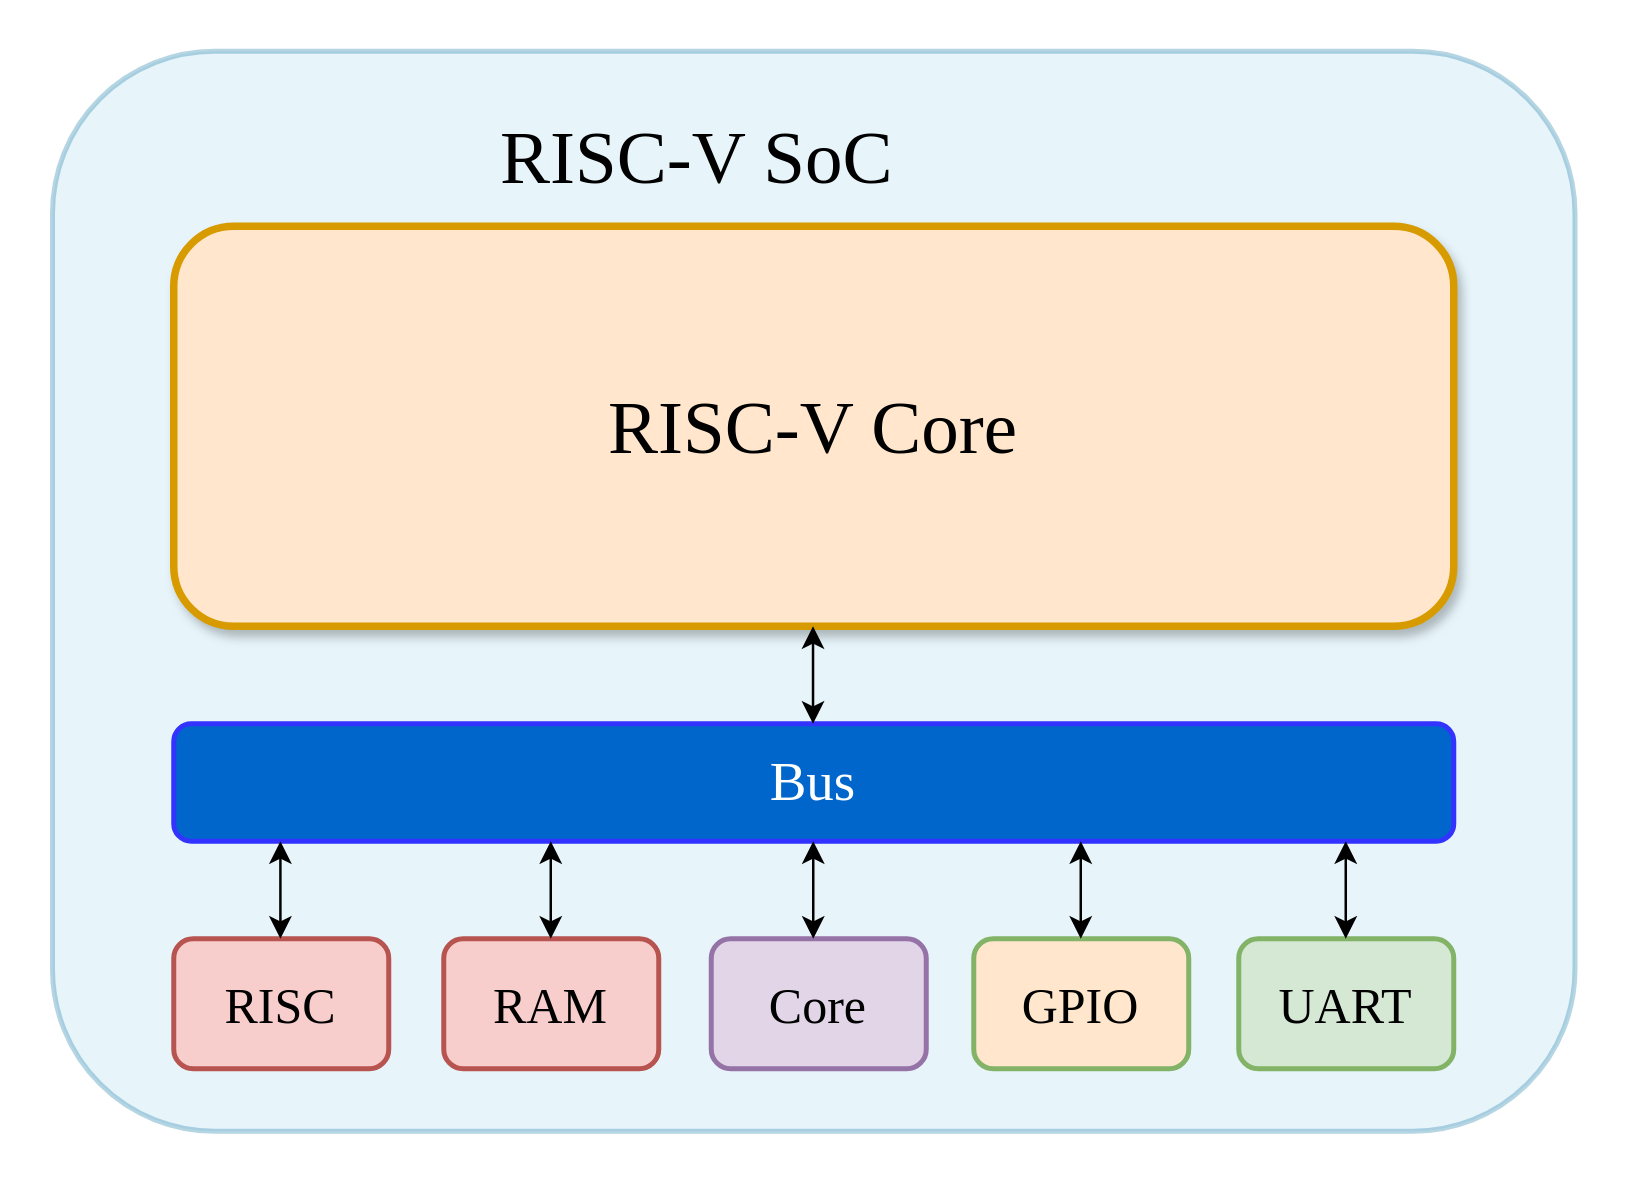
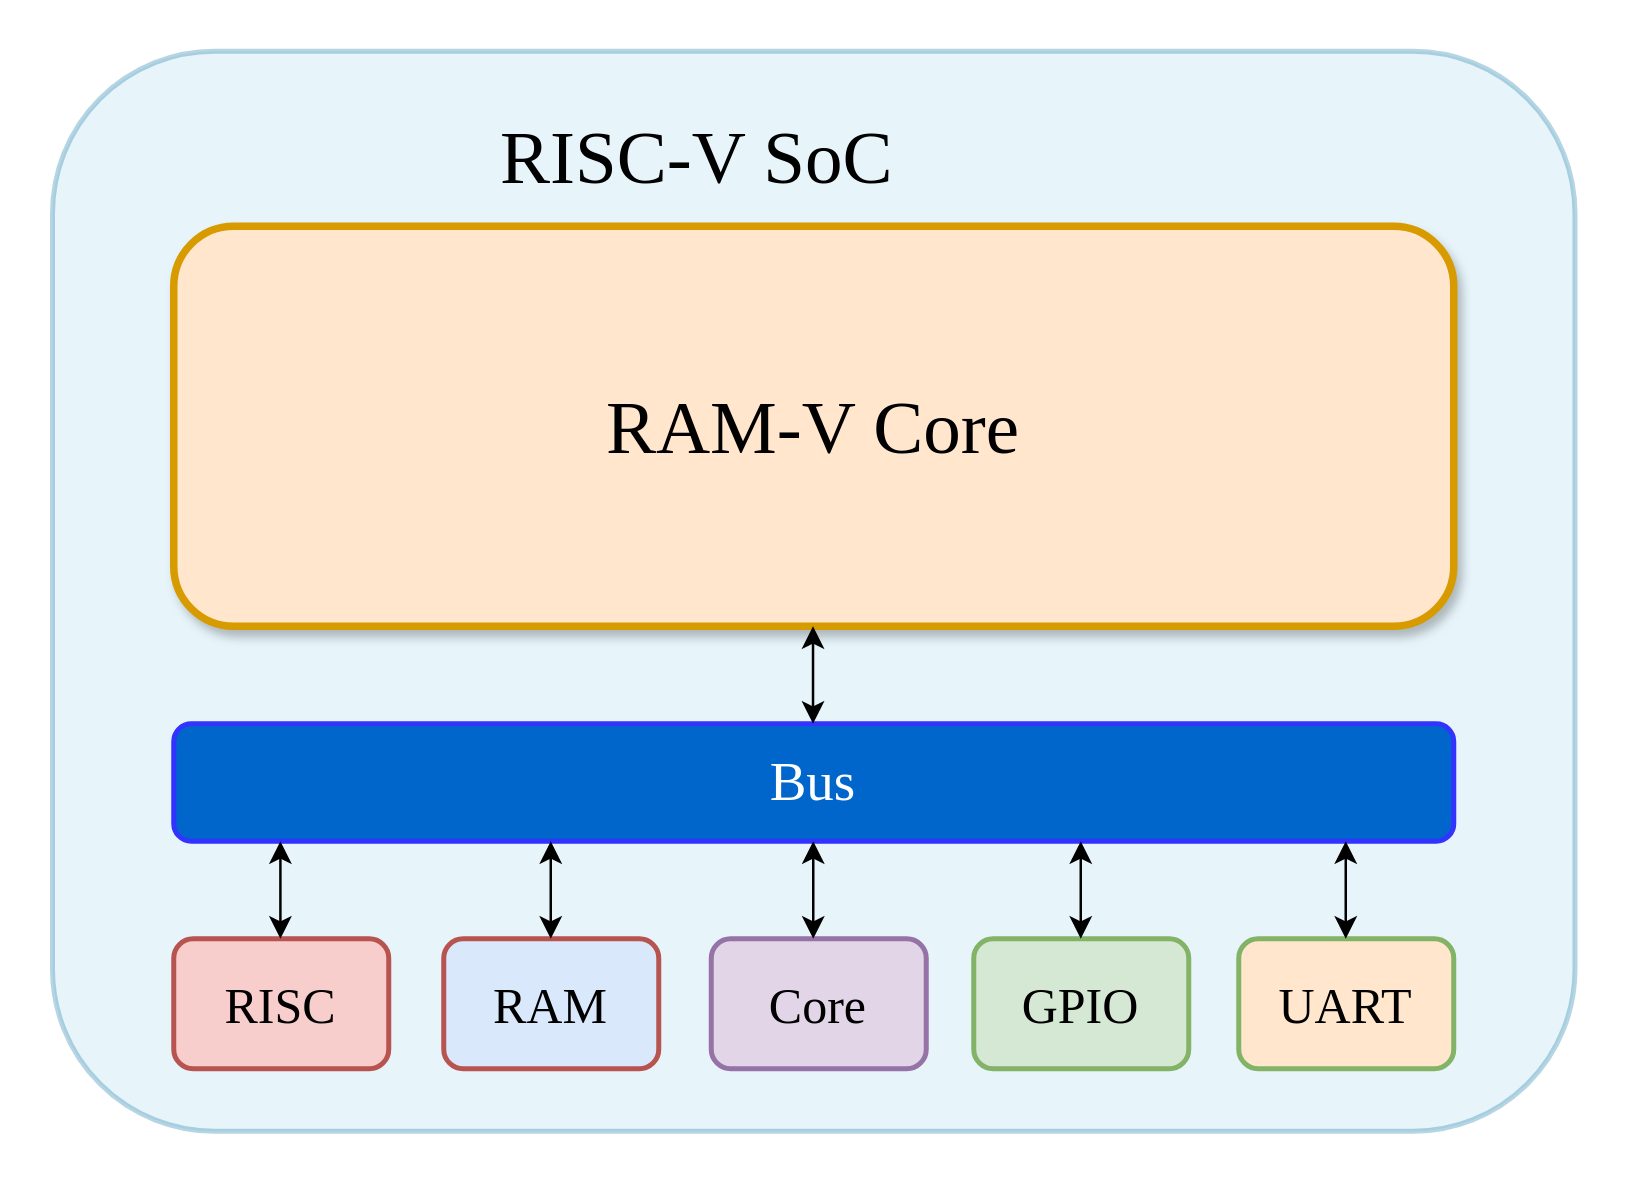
- <mxCell id="3" value="&lt;font style=&quot;font-size: 30px;&quot; face=&quot;Lucida Console&quot;&gt;RISC-V Core&lt;/font&gt;" style="rounded=1;whiteSpace=wrap;html=1;fontFamily=Architects Daughter;fontSource=https%3A%2F%2Ffonts.googleapis.com%2Fcss%3Ffamily%3DArchitects%2BDaughter;fillColor=#ffe6cc;strokeColor=#d79b00;shadow=1;glass=0;gradientColor=none;strokeWidth=3;align=center;" vertex="1" parent="1"><mxGeometry x="69" y="90" width="512" height="160" as="geometry" /></mxCell>
+ <mxCell id="3" value="&lt;font style=&quot;font-size: 30px;&quot; face=&quot;Lucida Console&quot;&gt;RAM-V Core&lt;/font&gt;" style="rounded=1;whiteSpace=wrap;html=1;fontFamily=Architects Daughter;fontSource=https%3A%2F%2Ffonts.googleapis.com%2Fcss%3Ffamily%3DArchitects%2BDaughter;fillColor=#ffe6cc;strokeColor=#d79b00;shadow=1;glass=0;gradientColor=none;strokeWidth=3;align=center;" vertex="1" parent="1"><mxGeometry x="69" y="90" width="512" height="160" as="geometry" /></mxCell>
- <mxCell id="6" value="&lt;font face=&quot;Lucida Console&quot; style=&quot;font-size: 20px;&quot;&gt;RAM&lt;/font&gt;" style="rounded=1;whiteSpace=wrap;html=1;fontFamily=Architects Daughter;fontSource=https%3A%2F%2Ffonts.googleapis.com%2Fcss%3Ffamily%3DArchitects%2BDaughter;fillColor=#f8cecc;strokeColor=#b85450;strokeWidth=2;" vertex="1" parent="1"><mxGeometry x="177" y="375" width="86" height="52" as="geometry" /></mxCell>
+ <mxCell id="6" value="&lt;font face=&quot;Lucida Console&quot; style=&quot;font-size: 20px;&quot;&gt;RAM&lt;/font&gt;" style="rounded=1;whiteSpace=wrap;html=1;fontFamily=Architects Daughter;fontSource=https%3A%2F%2Ffonts.googleapis.com%2Fcss%3Ffamily%3DArchitects%2BDaughter;fillColor=#dae8fc;strokeColor=#b85450;strokeWidth=2;" vertex="1" parent="1"><mxGeometry x="177" y="375" width="86" height="52" as="geometry" /></mxCell>
- <mxCell id="8" value="&lt;font face=&quot;Lucida Console&quot; style=&quot;font-size: 20px;&quot;&gt;GPIO&lt;/font&gt;" style="rounded=1;whiteSpace=wrap;html=1;fontFamily=Architects Daughter;fontSource=https%3A%2F%2Ffonts.googleapis.com%2Fcss%3Ffamily%3DArchitects%2BDaughter;fillColor=#ffe6cc;strokeColor=#82b366;strokeWidth=2;" vertex="1" parent="1"><mxGeometry x="389" y="375" width="86" height="52" as="geometry" /></mxCell>
+ <mxCell id="8" value="&lt;font face=&quot;Lucida Console&quot; style=&quot;font-size: 20px;&quot;&gt;GPIO&lt;/font&gt;" style="rounded=1;whiteSpace=wrap;html=1;fontFamily=Architects Daughter;fontSource=https%3A%2F%2Ffonts.googleapis.com%2Fcss%3Ffamily%3DArchitects%2BDaughter;fillColor=#d5e8d4;strokeColor=#82b366;strokeWidth=2;" vertex="1" parent="1"><mxGeometry x="389" y="375" width="86" height="52" as="geometry" /></mxCell>
- <mxCell id="9" value="&lt;font face=&quot;Lucida Console&quot; style=&quot;font-size: 20px;&quot;&gt;UART&lt;/font&gt;" style="rounded=1;whiteSpace=wrap;html=1;fontFamily=Architects Daughter;fontSource=https%3A%2F%2Ffonts.googleapis.com%2Fcss%3Ffamily%3DArchitects%2BDaughter;fillColor=#d5e8d4;strokeColor=#82b366;strokeWidth=2;" vertex="1" parent="1"><mxGeometry x="495" y="375" width="86" height="52" as="geometry" /></mxCell>
+ <mxCell id="9" value="&lt;font face=&quot;Lucida Console&quot; style=&quot;font-size: 20px;&quot;&gt;UART&lt;/font&gt;" style="rounded=1;whiteSpace=wrap;html=1;fontFamily=Architects Daughter;fontSource=https%3A%2F%2Ffonts.googleapis.com%2Fcss%3Ffamily%3DArchitects%2BDaughter;fillColor=#ffe6cc;strokeColor=#82b366;strokeWidth=2;" vertex="1" parent="1"><mxGeometry x="495" y="375" width="86" height="52" as="geometry" /></mxCell>
